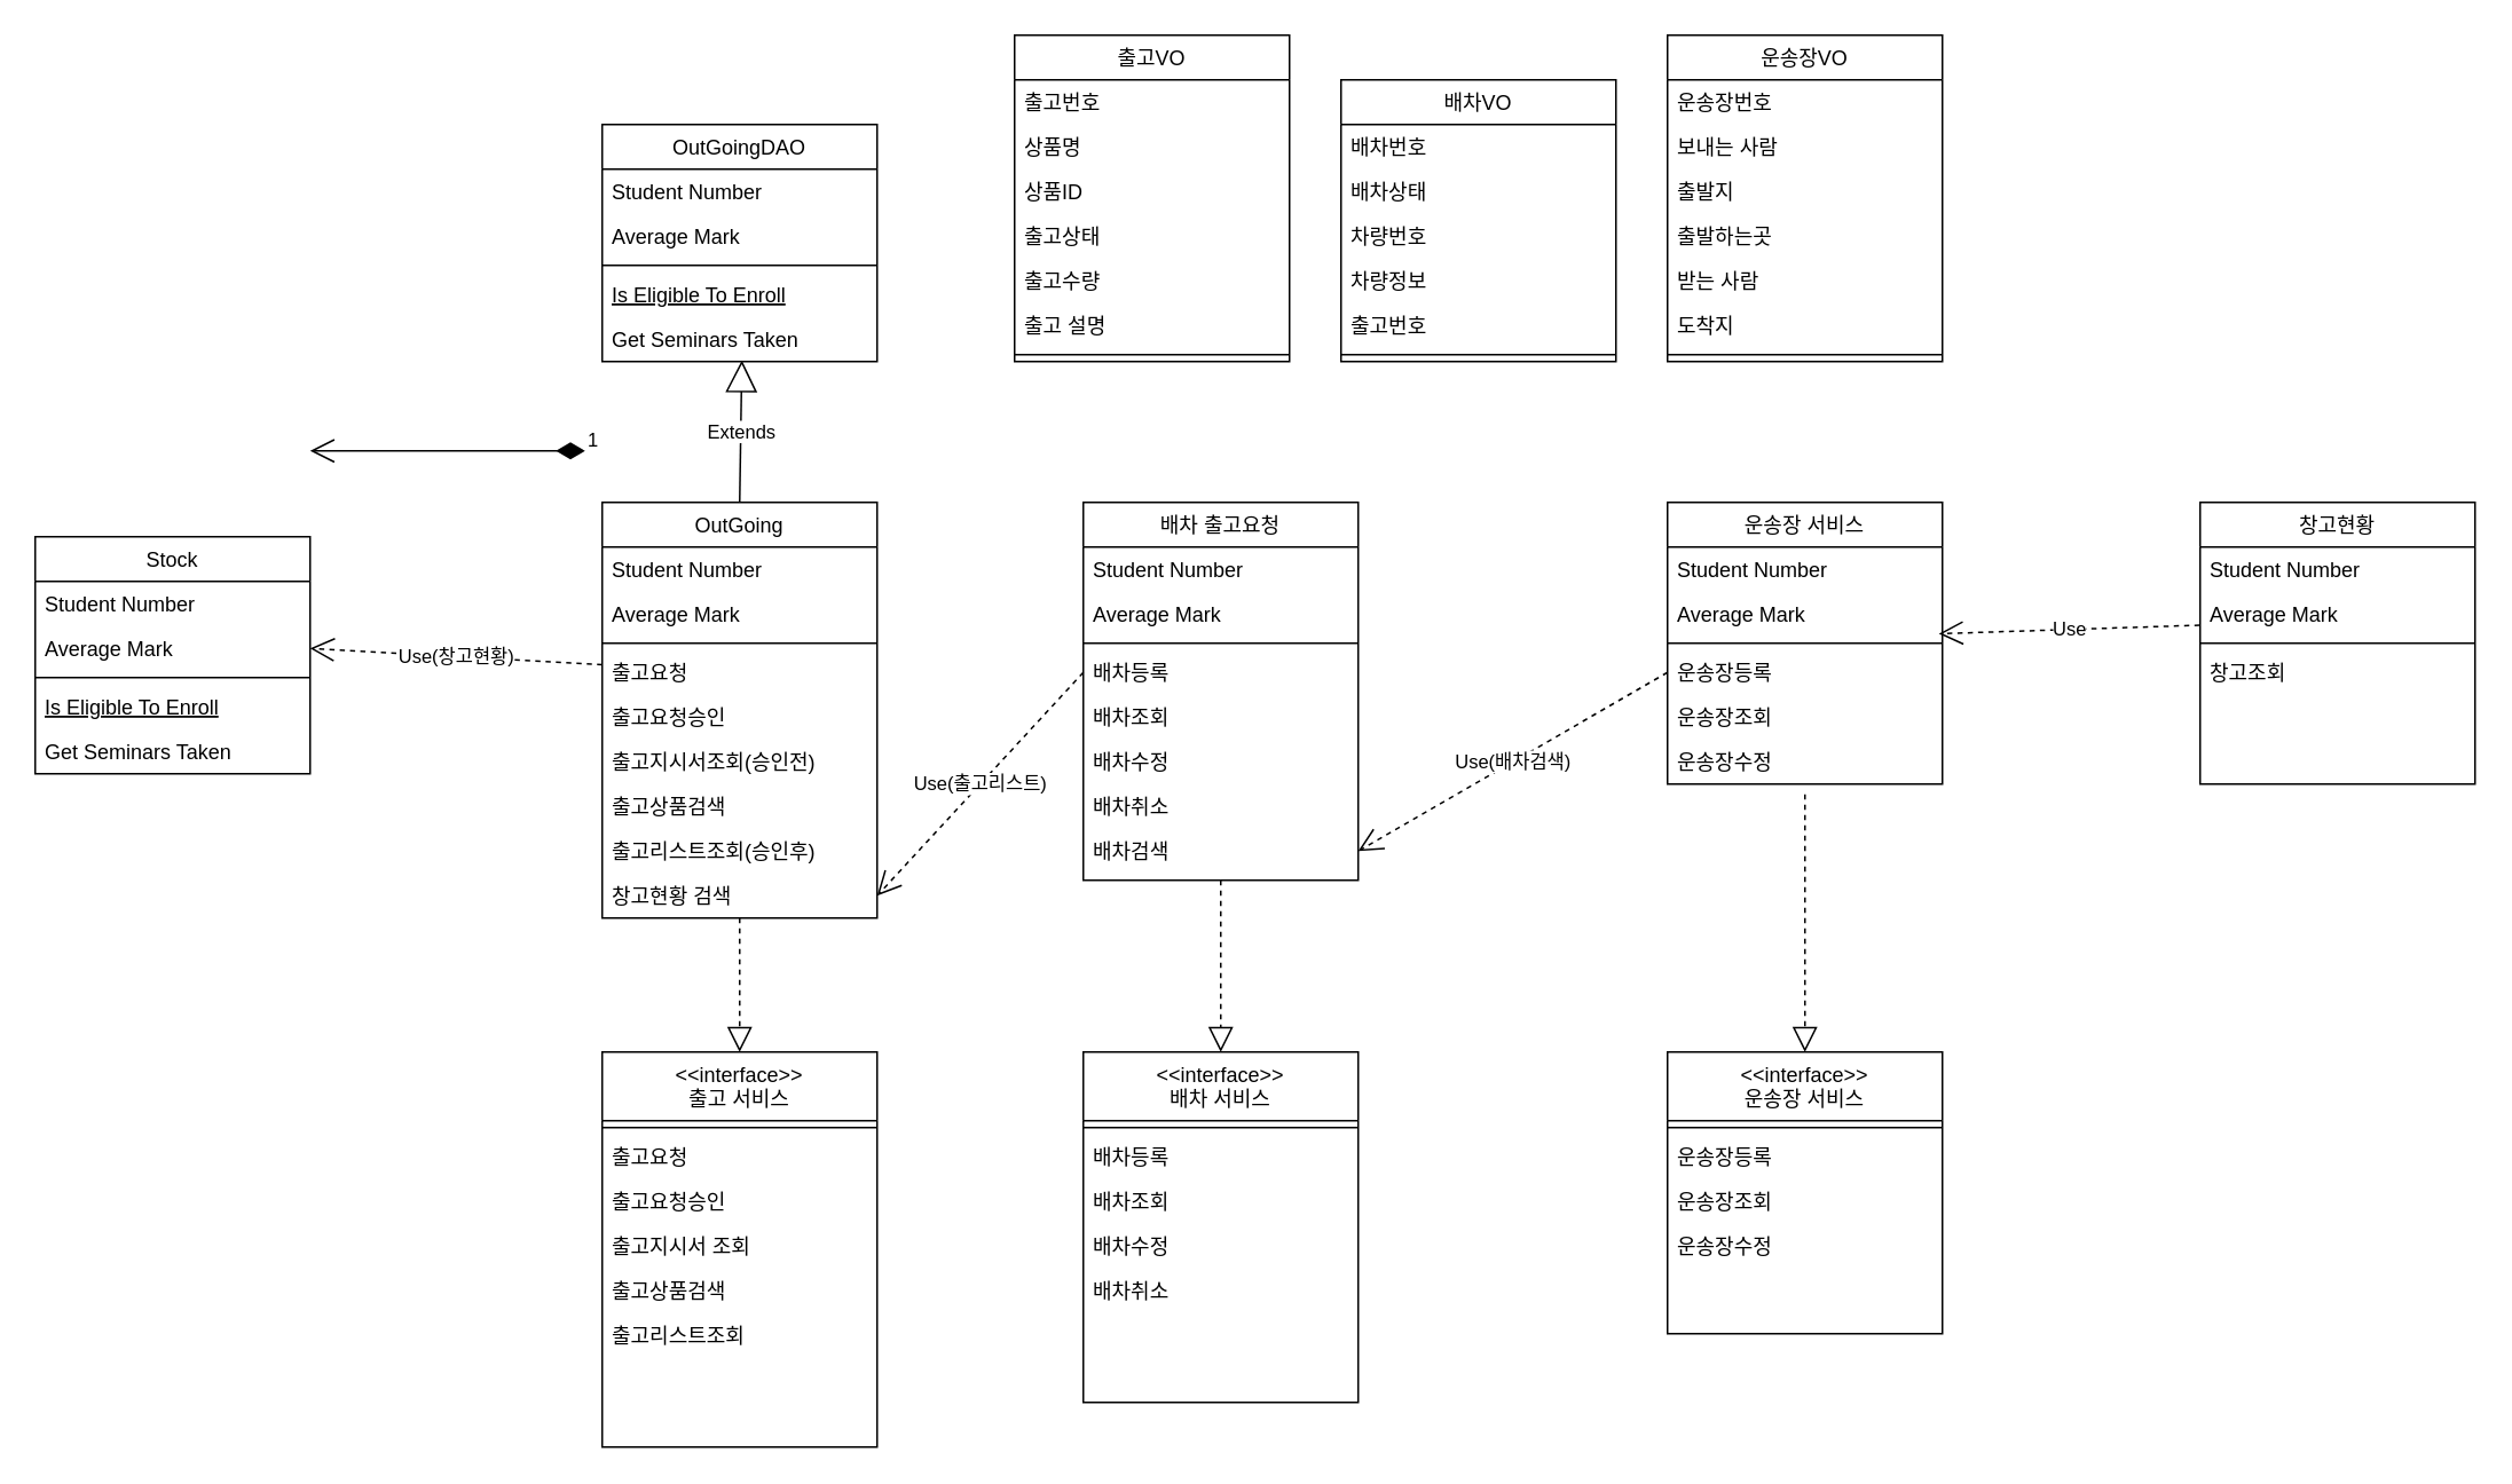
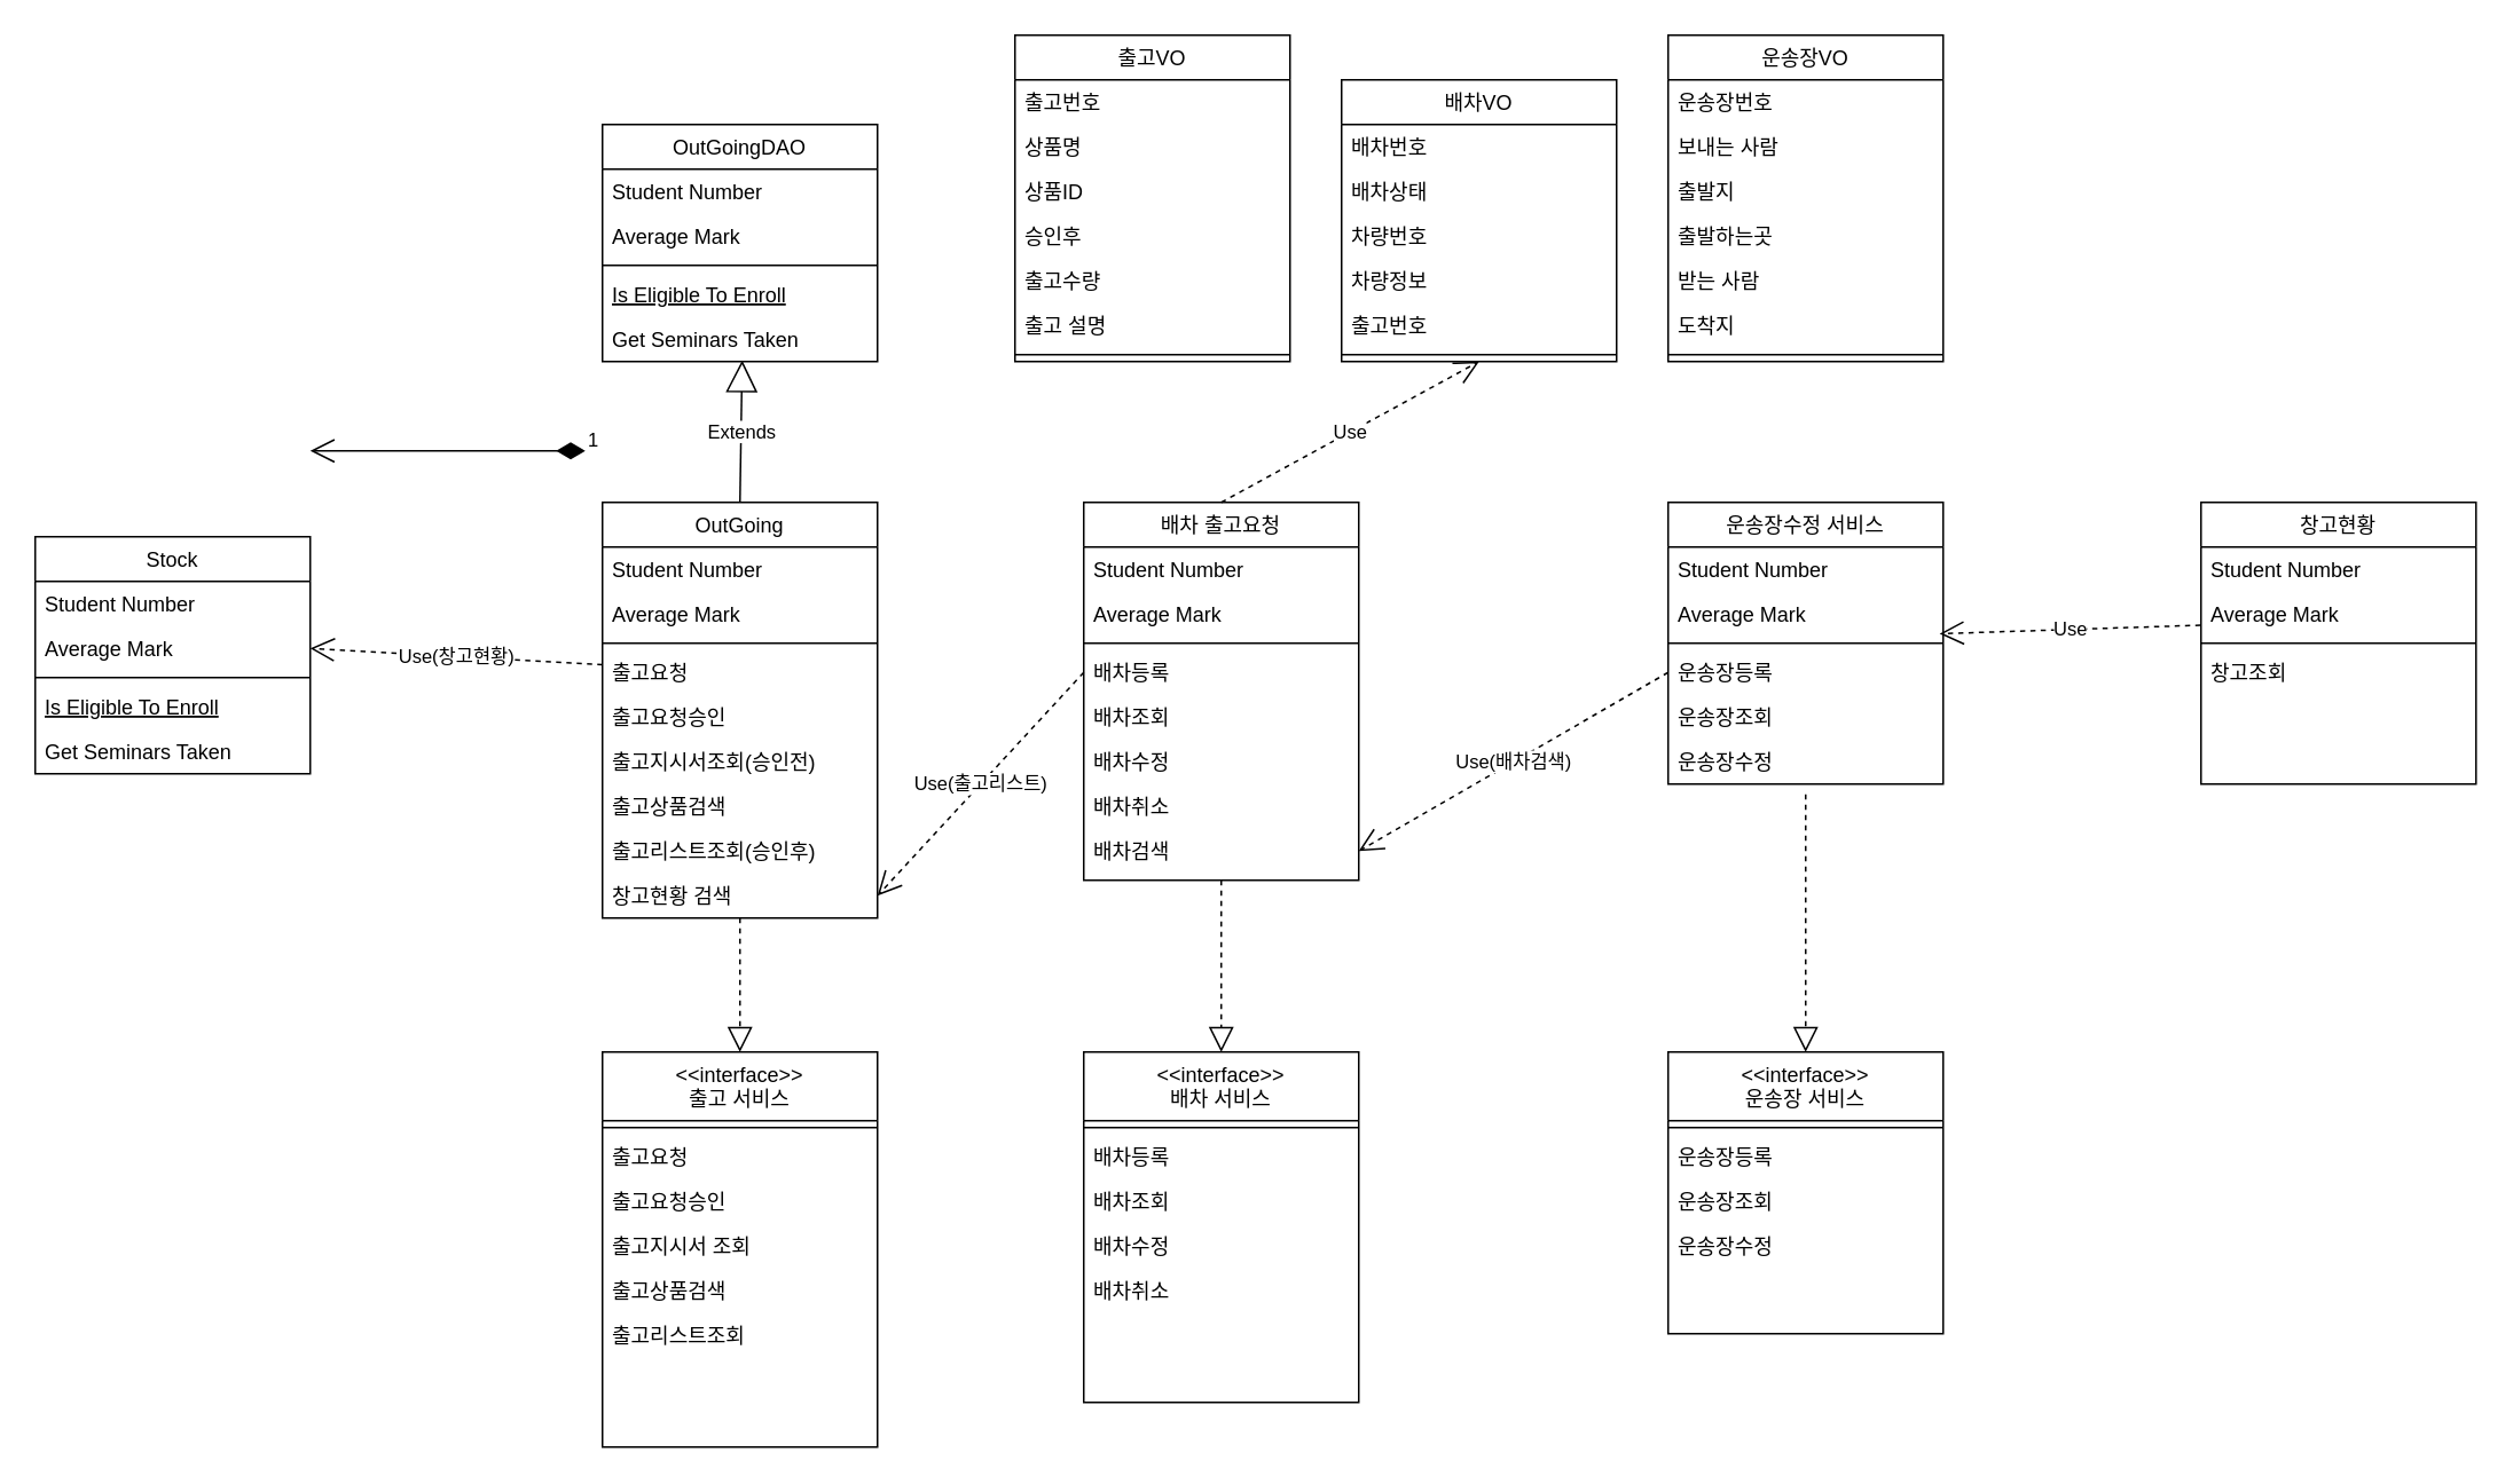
- <mxCell id="59" value="출고상태" style="text;align=left;verticalAlign=top;spacingLeft=4;spacingRight=4;overflow=hidden;rotatable=0;points=[[0,0.5],[1,0.5]];portConstraint=eastwest;rounded=0;shadow=0;html=0;" vertex="1" parent="55"><mxGeometry y="104" width="160" height="26" as="geometry" /></mxCell>
+ <mxCell id="59" value="승인후" style="text;align=left;verticalAlign=top;spacingLeft=4;spacingRight=4;overflow=hidden;rotatable=0;points=[[0,0.5],[1,0.5]];portConstraint=eastwest;rounded=0;shadow=0;html=0;" vertex="1" parent="55"><mxGeometry y="104" width="160" height="26" as="geometry" /></mxCell>
+ <mxCell id="86" value="Use" style="endArrow=open;endSize=12;dashed=1;html=1;rounded=0;exitX=0.5;exitY=0;exitDx=0;exitDy=0;entryX=0.5;entryY=1;entryDx=0;entryDy=0;" edge="1" parent="1" source="25" target="69"><mxGeometry width="160" relative="1" as="geometry"><mxPoint x="520" y="262" as="sourcePoint" /><mxPoint x="680" y="262" as="targetPoint" /></mxGeometry></mxCell>
- <mxCell id="18" value="운송장 서비스" style="swimlane;fontStyle=0;align=center;verticalAlign=top;childLayout=stackLayout;horizontal=1;startSize=26;horizontalStack=0;resizeParent=1;resizeLast=0;collapsible=1;marginBottom=0;rounded=0;shadow=0;strokeWidth=1;" vertex="1" parent="1"><mxGeometry x="970" y="292" width="160" height="164" as="geometry"><mxRectangle x="130" y="380" width="160" height="26" as="alternateBounds" /></mxGeometry></mxCell>
+ <mxCell id="18" value="운송장수정 서비스" style="swimlane;fontStyle=0;align=center;verticalAlign=top;childLayout=stackLayout;horizontal=1;startSize=26;horizontalStack=0;resizeParent=1;resizeLast=0;collapsible=1;marginBottom=0;rounded=0;shadow=0;strokeWidth=1;" vertex="1" parent="1"><mxGeometry x="970" y="292" width="160" height="164" as="geometry"><mxRectangle x="130" y="380" width="160" height="26" as="alternateBounds" /></mxGeometry></mxCell>
